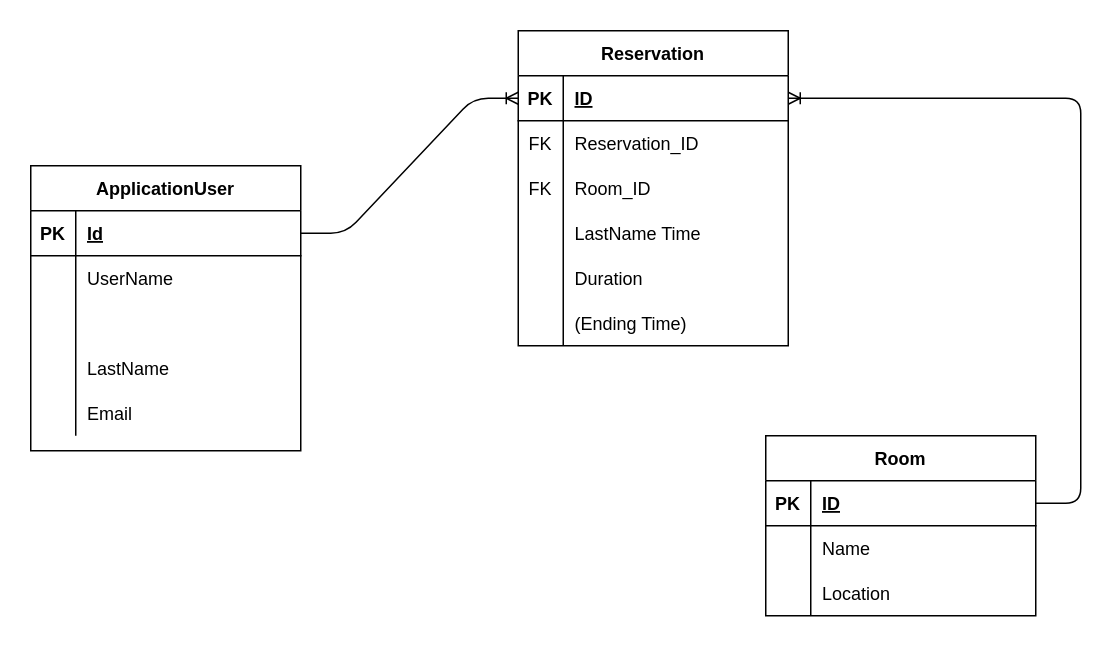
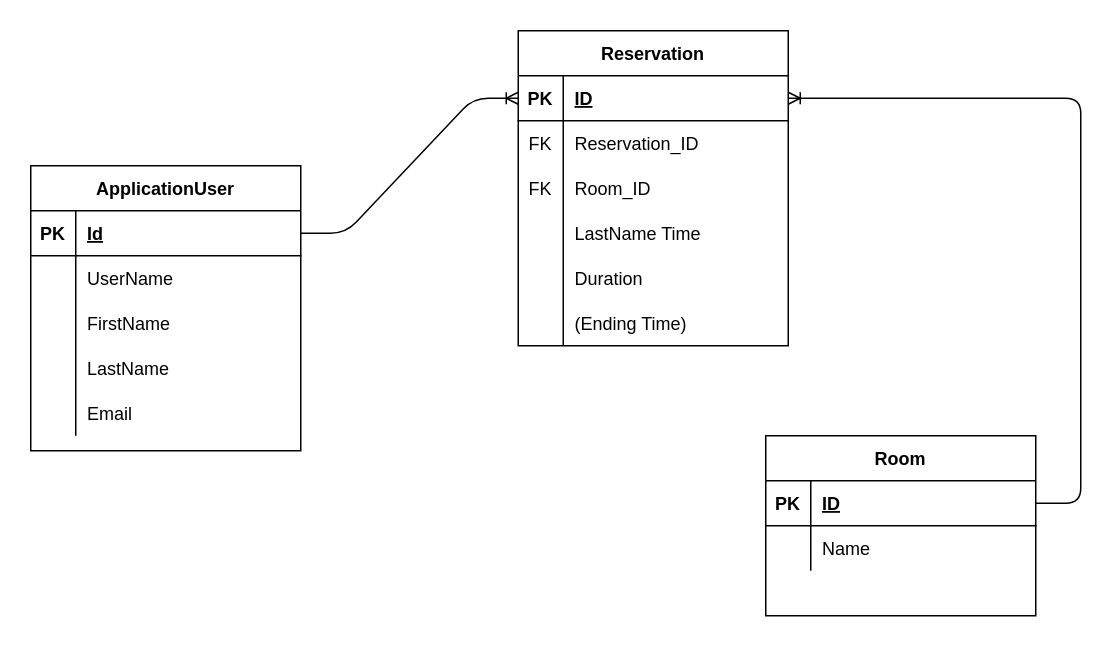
+ <mxCell id="11" value="FirstName" style="shape=partialRectangle;connectable=0;fillColor=none;top=0;left=0;bottom=0;right=0;align=left;spacingLeft=6;overflow=hidden;" vertex="1" parent="9"><mxGeometry x="30" width="150" height="30" as="geometry" /></mxCell>
- <mxCell id="47" value="Location" style="shape=partialRectangle;connectable=0;fillColor=none;top=0;left=0;bottom=0;right=0;align=left;spacingLeft=6;overflow=hidden;" vertex="1" parent="45"><mxGeometry x="30" width="150" height="30" as="geometry" /></mxCell>
